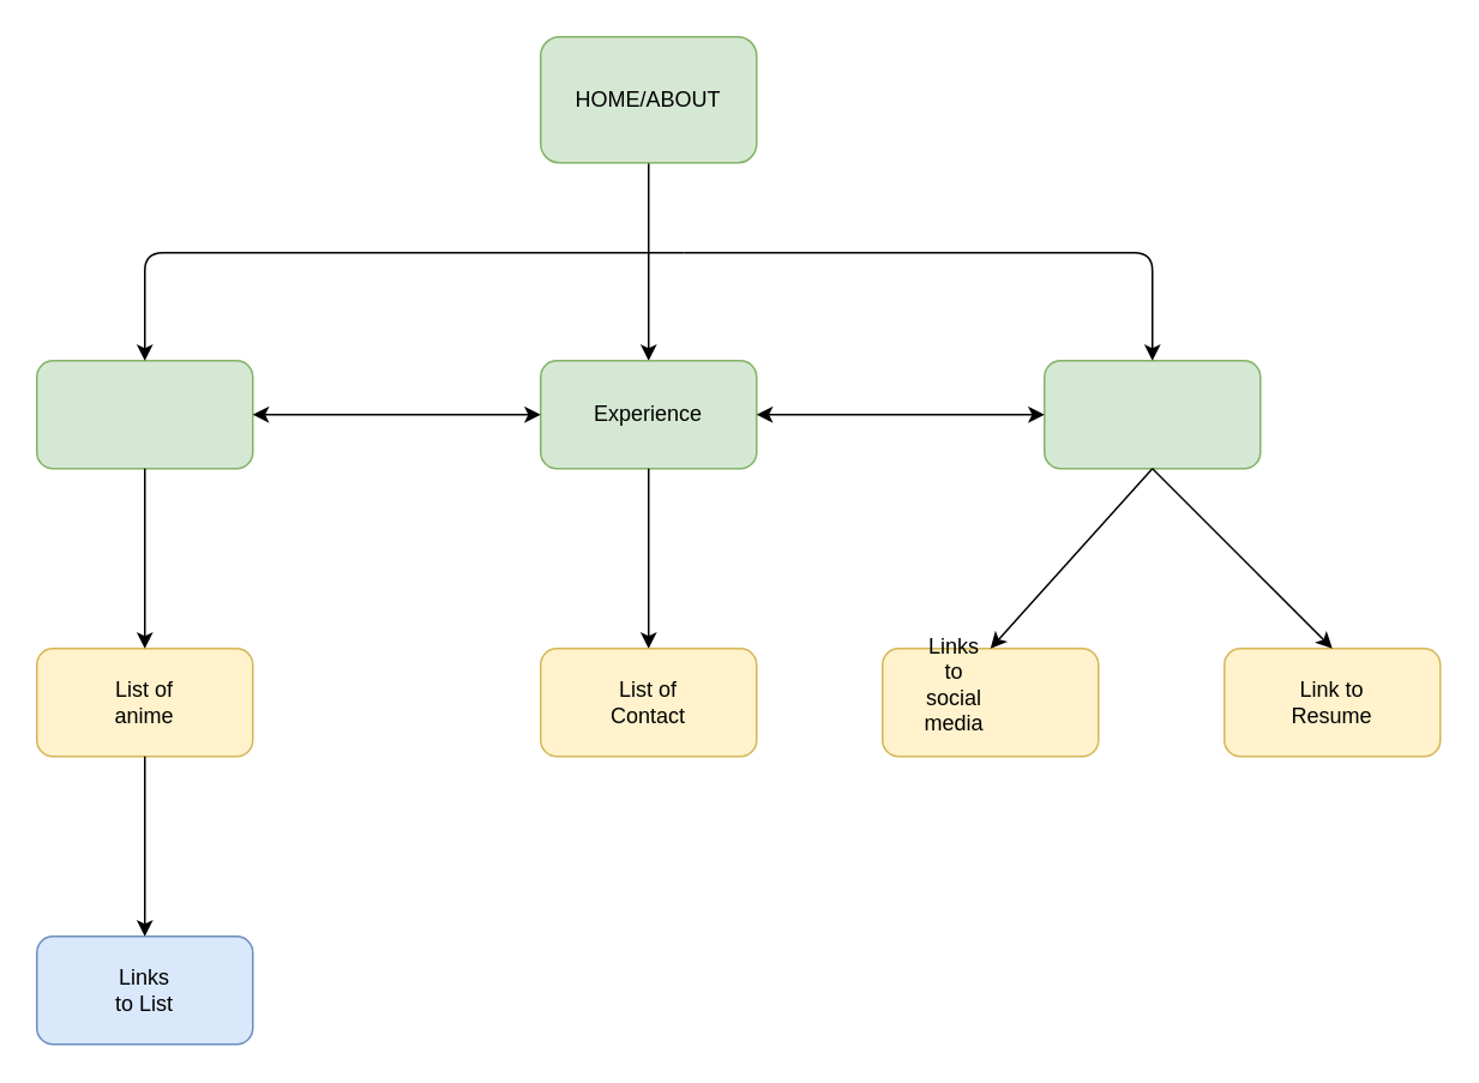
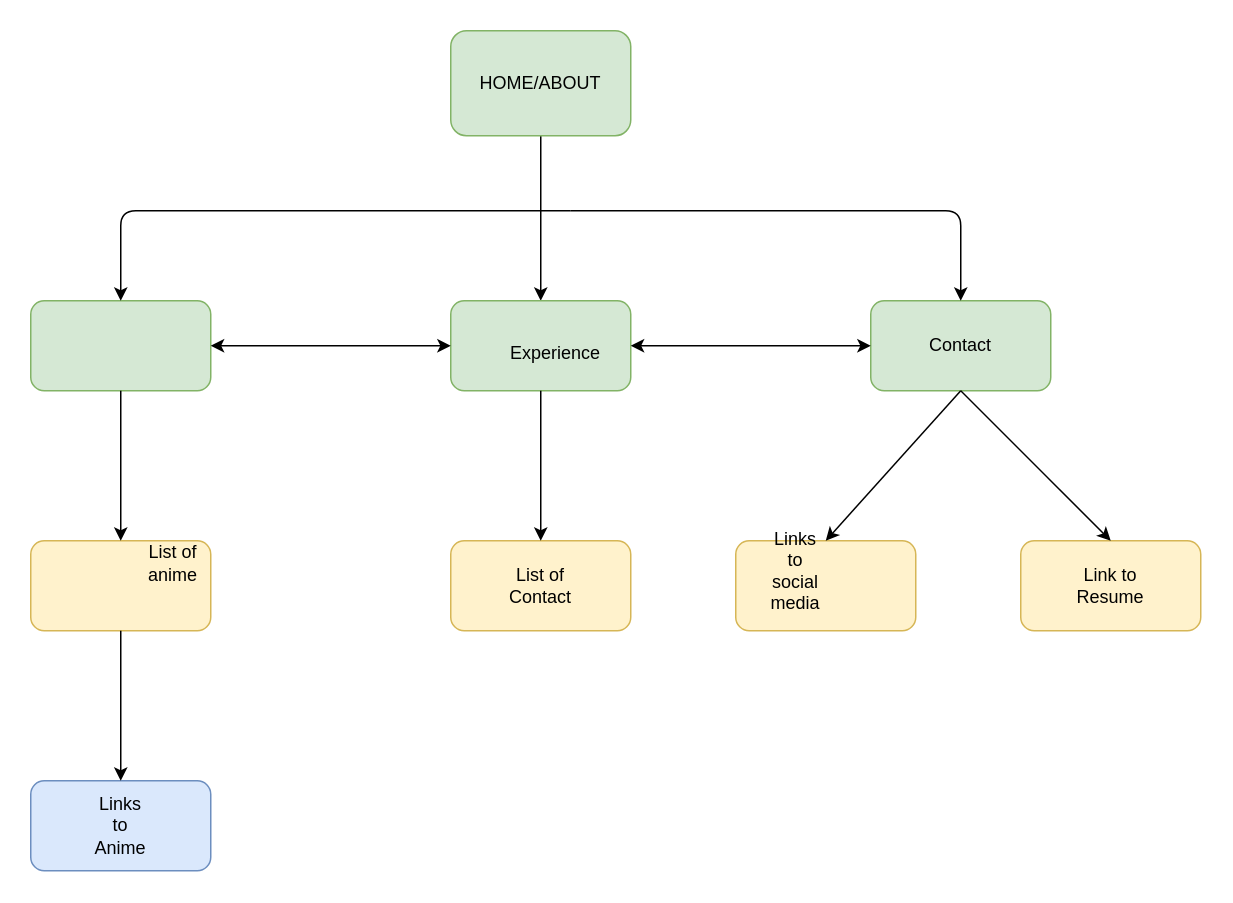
- <mxCell id="9" value="Experience" style="text;html=1;strokeColor=none;fillColor=none;align=center;verticalAlign=middle;whiteSpace=wrap;rounded=0;" vertex="1" parent="1"><mxGeometry x="340" y="220" width="40" height="20" as="geometry" /></mxCell>
+ <mxCell id="9" value="Experience" style="text;html=1;strokeColor=none;fillColor=none;align=center;verticalAlign=middle;whiteSpace=wrap;rounded=0;" vertex="1" parent="1"><mxGeometry x="350" y="225" width="40" height="20" as="geometry" /></mxCell>
+ <mxCell id="8" value="Contact" style="text;html=1;strokeColor=none;fillColor=none;align=center;verticalAlign=middle;whiteSpace=wrap;rounded=0;" vertex="1" parent="1"><mxGeometry x="620" y="220" width="40" height="20" as="geometry" /></mxCell>
- <mxCell id="24" value="List of anime" style="text;html=1;strokeColor=none;fillColor=none;align=center;verticalAlign=middle;whiteSpace=wrap;rounded=0;" vertex="1" parent="1"><mxGeometry x="60" y="380" width="40" height="20" as="geometry" /></mxCell>
+ <mxCell id="24" value="List of anime" style="text;html=1;strokeColor=none;fillColor=none;align=center;verticalAlign=middle;whiteSpace=wrap;rounded=0;" vertex="1" parent="1"><mxGeometry x="95" y="365" width="40" height="20" as="geometry" /></mxCell>
- <mxCell id="28" value="Links to List" style="text;html=1;strokeColor=none;fillColor=none;align=center;verticalAlign=middle;whiteSpace=wrap;rounded=0;" vertex="1" parent="1"><mxGeometry x="60" y="540" width="40" height="20" as="geometry" /></mxCell>
+ <mxCell id="28" value="Links to Anime" style="text;html=1;strokeColor=none;fillColor=none;align=center;verticalAlign=middle;whiteSpace=wrap;rounded=0;" vertex="1" parent="1"><mxGeometry x="60" y="540" width="40" height="20" as="geometry" /></mxCell>
